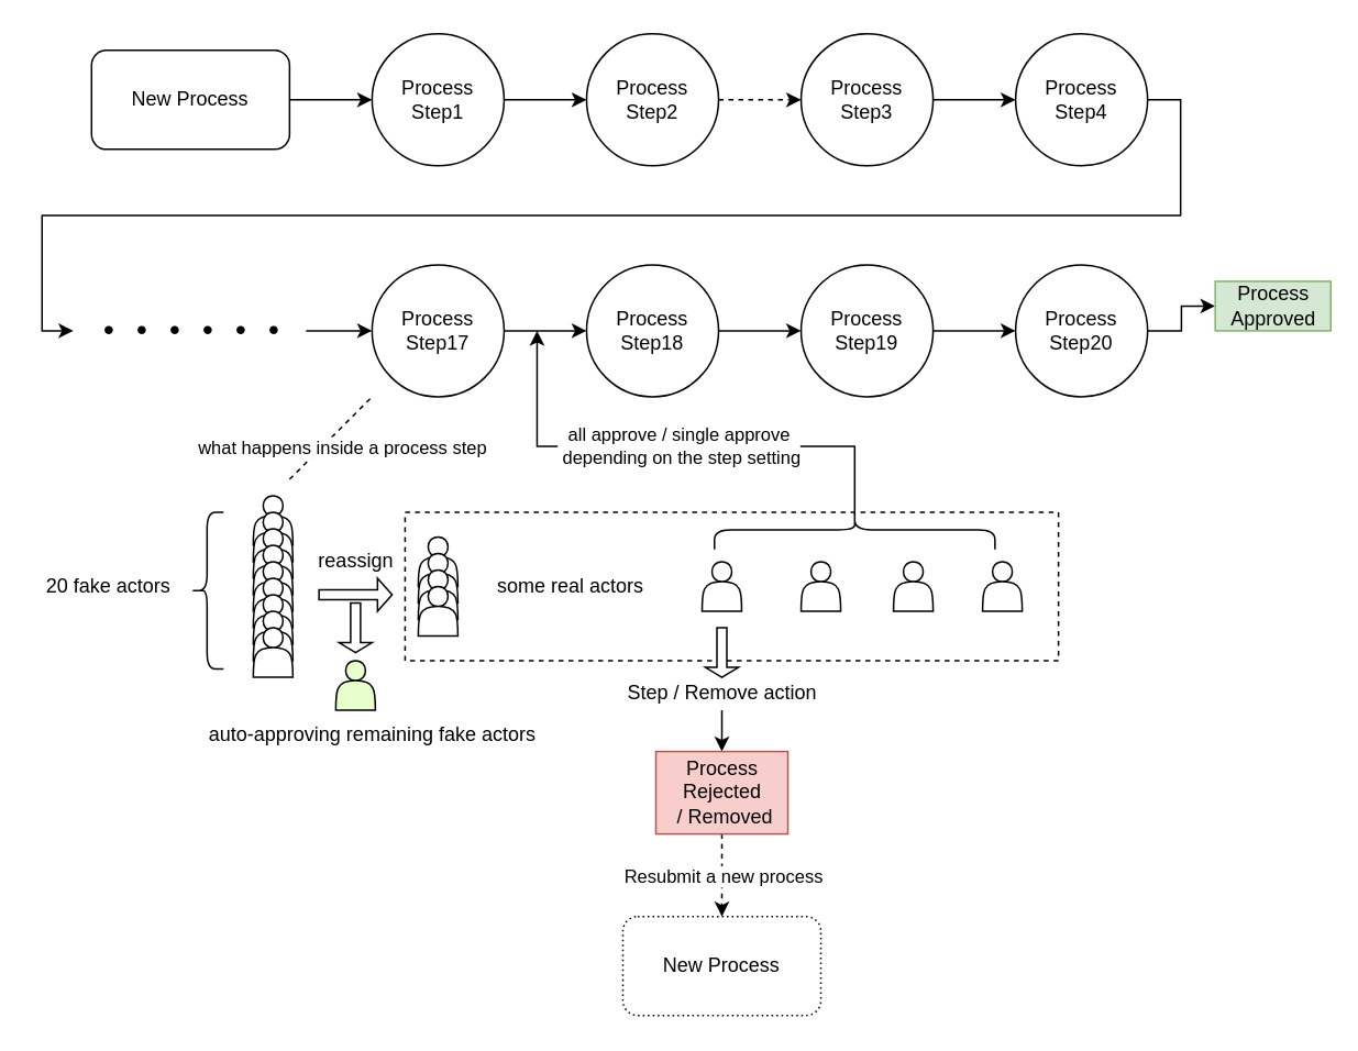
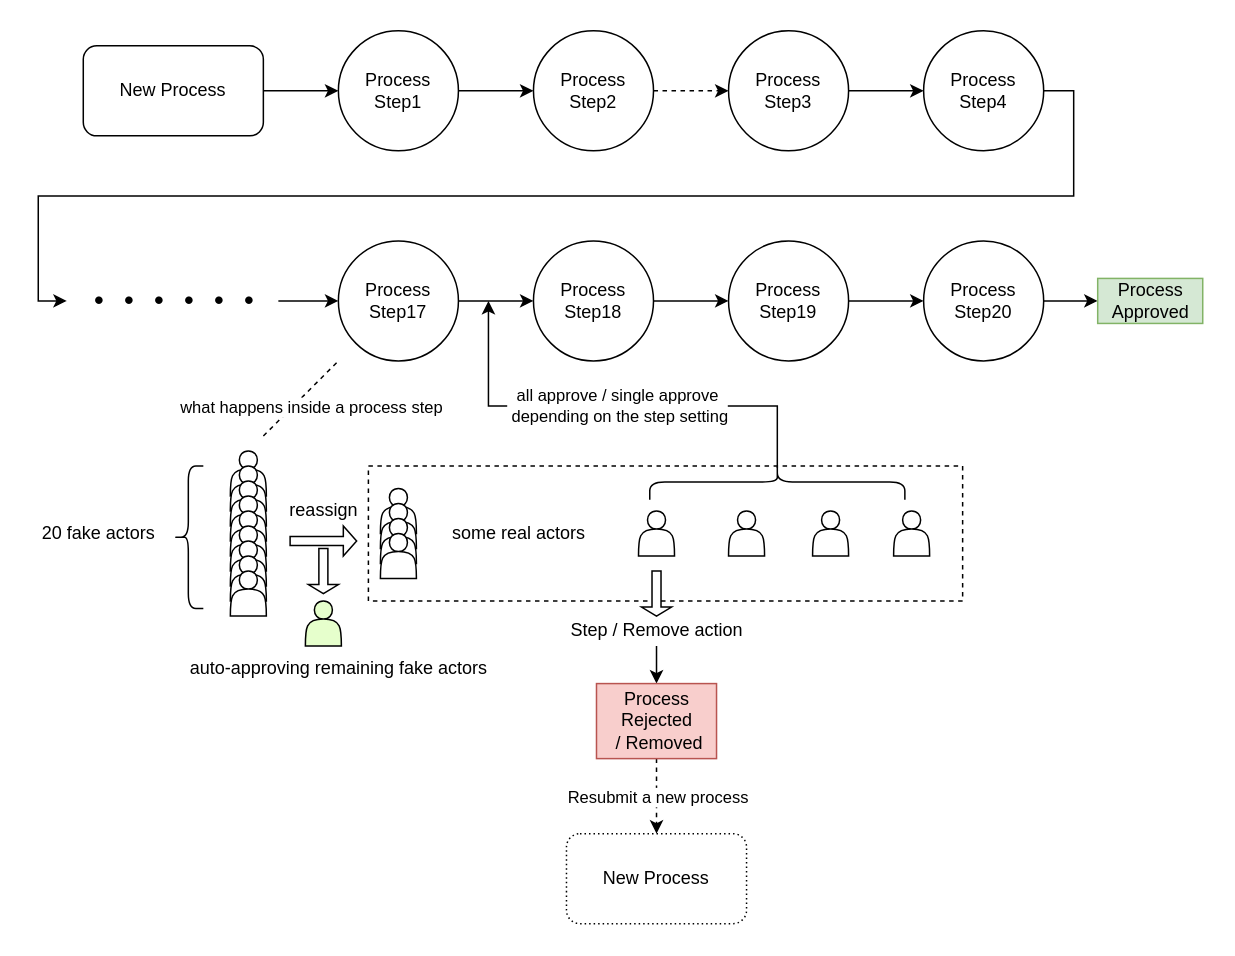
- <mxCell id="54" value="Process&lt;br&gt;Approved" style="text;html=1;align=center;verticalAlign=middle;resizable=0;points=[];autosize=1;strokeColor=#82b366;fillColor=#d5e8d4;" vertex="1" parent="1"><mxGeometry x="736" y="170" width="70" height="30" as="geometry" /></mxCell>
+ <mxCell id="54" value="Process&lt;br&gt;Approved" style="text;html=1;align=center;verticalAlign=middle;resizable=0;points=[];autosize=1;strokeColor=#82b366;fillColor=#d5e8d4;" vertex="1" parent="1"><mxGeometry x="731" y="185" width="70" height="30" as="geometry" /></mxCell>
